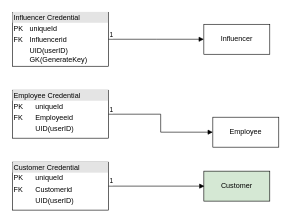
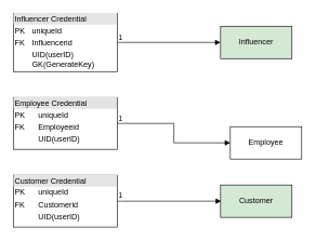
- <mxCell id="5" value="Influencer" style="html=1;whiteSpace=wrap;" vertex="1" parent="1"><mxGeometry x="339" y="40" width="110" height="50" as="geometry" /></mxCell>
+ <mxCell id="5" value="Influencer" style="html=1;whiteSpace=wrap;fillColor=#d5e8d4;" vertex="1" parent="1"><mxGeometry x="339" y="40" width="110" height="50" as="geometry" /></mxCell>
